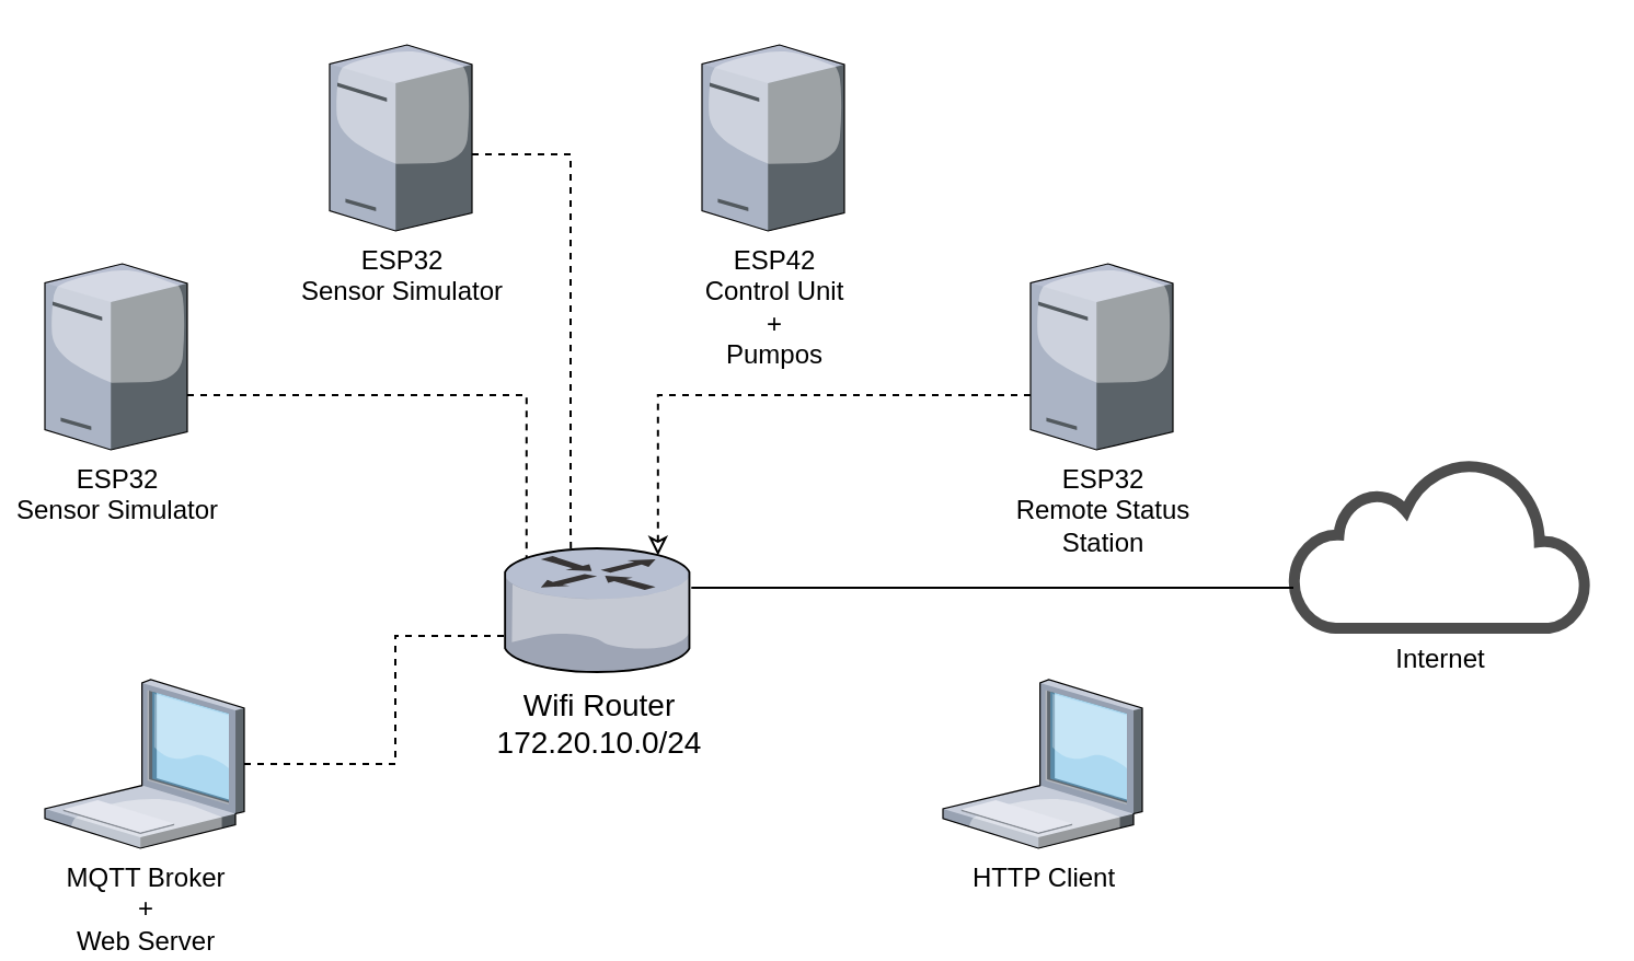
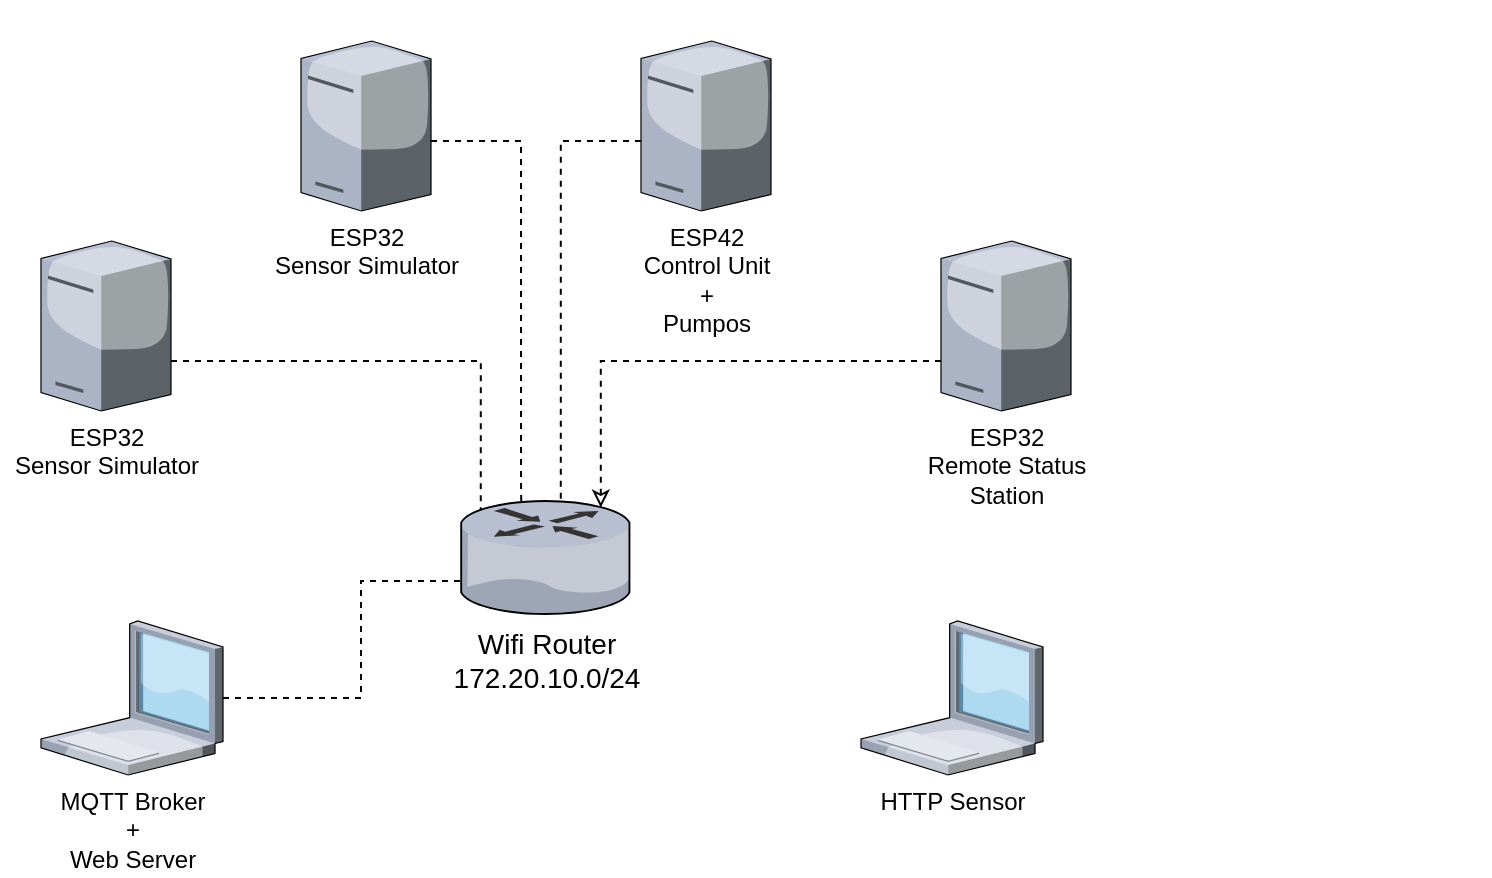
+ <mxCell id="11" style="edgeStyle=orthogonalEdgeStyle;rounded=0;jumpSize=4;orthogonalLoop=1;jettySize=auto;html=1;dashed=1;fontColor=default;endArrow=none;endFill=0;strokeWidth=1;elbow=vertical;entryX=0.586;entryY=0.012;entryDx=0;entryDy=0;entryPerimeter=0;" edge="1" parent="1" source="12" target="14"><mxGeometry relative="1" as="geometry"><mxPoint x="280" y="240" as="targetPoint" /><Array as="points"><mxPoint x="280" y="70" /></Array></mxGeometry></mxCell>
- <mxCell id="4" value="Internet" style="html=1;verticalLabelPosition=bottom;align=center;labelBackgroundColor=#ffffff;verticalAlign=top;strokeWidth=5;strokeColor=#4D4D4D;shadow=0;dashed=0;shape=mxgraph.ios7.icons.cloud;fontColor=default;fillColor=none;" vertex="1" parent="1"><mxGeometry x="590" y="210" width="133.88" height="76.5" as="geometry" /></mxCell>
- <mxCell id="13" style="edgeStyle=orthogonalEdgeStyle;rounded=0;jumpSize=4;orthogonalLoop=1;jettySize=auto;html=1;fontColor=default;endArrow=none;endFill=0;strokeWidth=1;elbow=vertical;" edge="1" parent="1" source="14" target="4"><mxGeometry relative="1" as="geometry"><Array as="points"><mxPoint x="390" y="268" /><mxPoint x="390" y="268" /></Array></mxGeometry></mxCell>
- <mxCell id="6" value="HTTP Client" style="verticalLabelPosition=bottom;sketch=0;aspect=fixed;html=1;verticalAlign=top;strokeColor=none;align=center;outlineConnect=0;shape=mxgraph.citrix.laptop_1;" vertex="1" parent="1"><mxGeometry x="430" y="310" width="91" height="77" as="geometry" /></mxCell>
+ <mxCell id="6" value="HTTP Sensor" style="verticalLabelPosition=bottom;sketch=0;aspect=fixed;html=1;verticalAlign=top;strokeColor=none;align=center;outlineConnect=0;shape=mxgraph.citrix.laptop_1;" vertex="1" parent="1"><mxGeometry x="430" y="310" width="91" height="77" as="geometry" /></mxCell>
